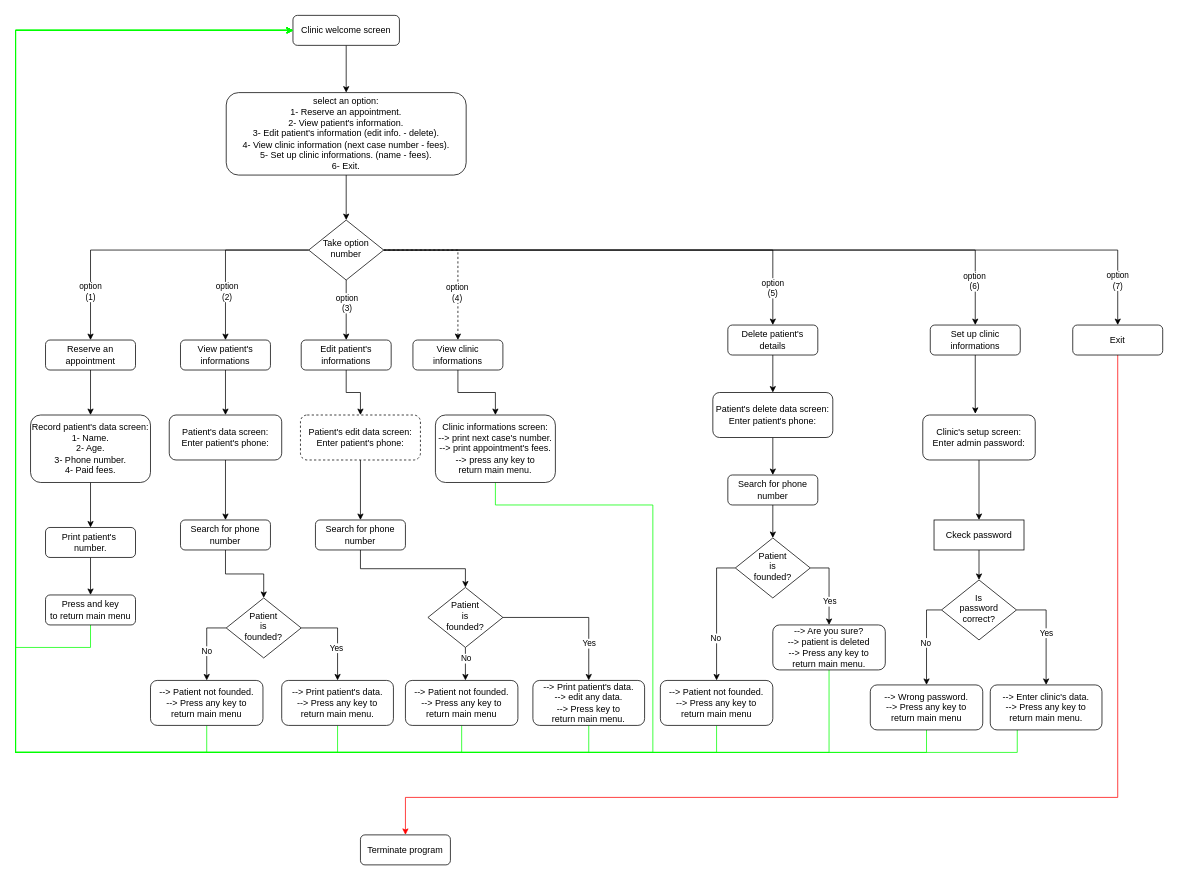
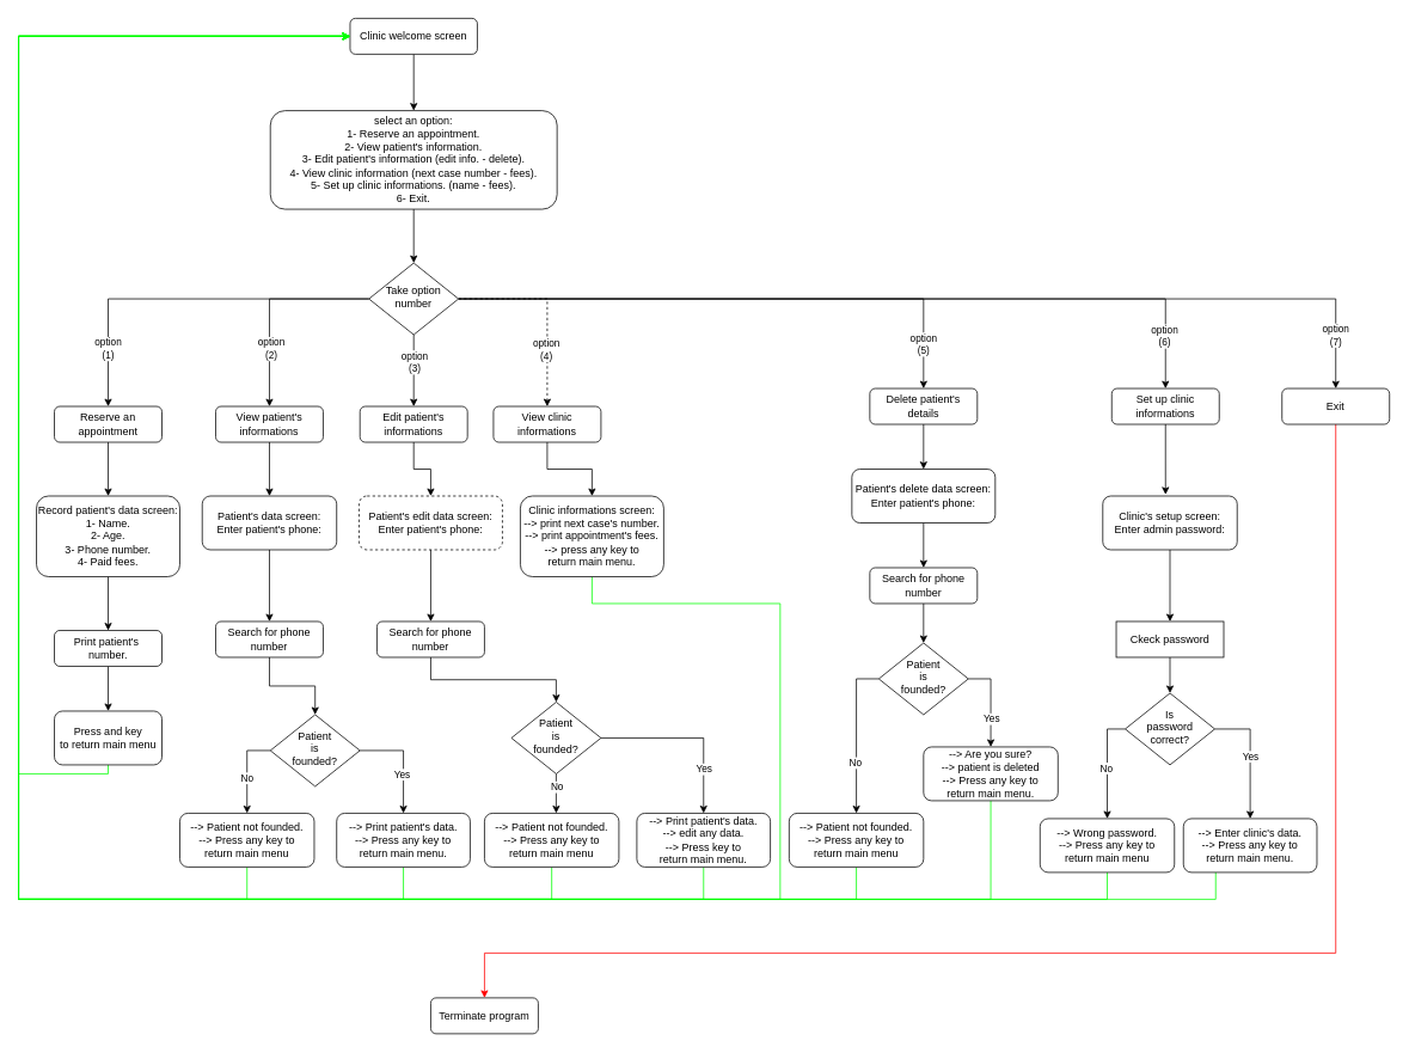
- <mxCell id="43" value="Press and key&lt;br&gt;to return main menu" style="rounded=1;whiteSpace=wrap;html=1;fontSize=12;glass=0;strokeWidth=1;shadow=0;" parent="1" vertex="1"><mxGeometry x="60" y="793" width="120" height="40" as="geometry" /></mxCell>
+ <mxCell id="43" value="Press and key&lt;br&gt;to return main menu" style="rounded=1;whiteSpace=wrap;html=1;fontSize=12;glass=0;strokeWidth=1;shadow=0;" parent="1" vertex="1"><mxGeometry x="60" y="793" width="120" height="60" as="geometry" /></mxCell>
